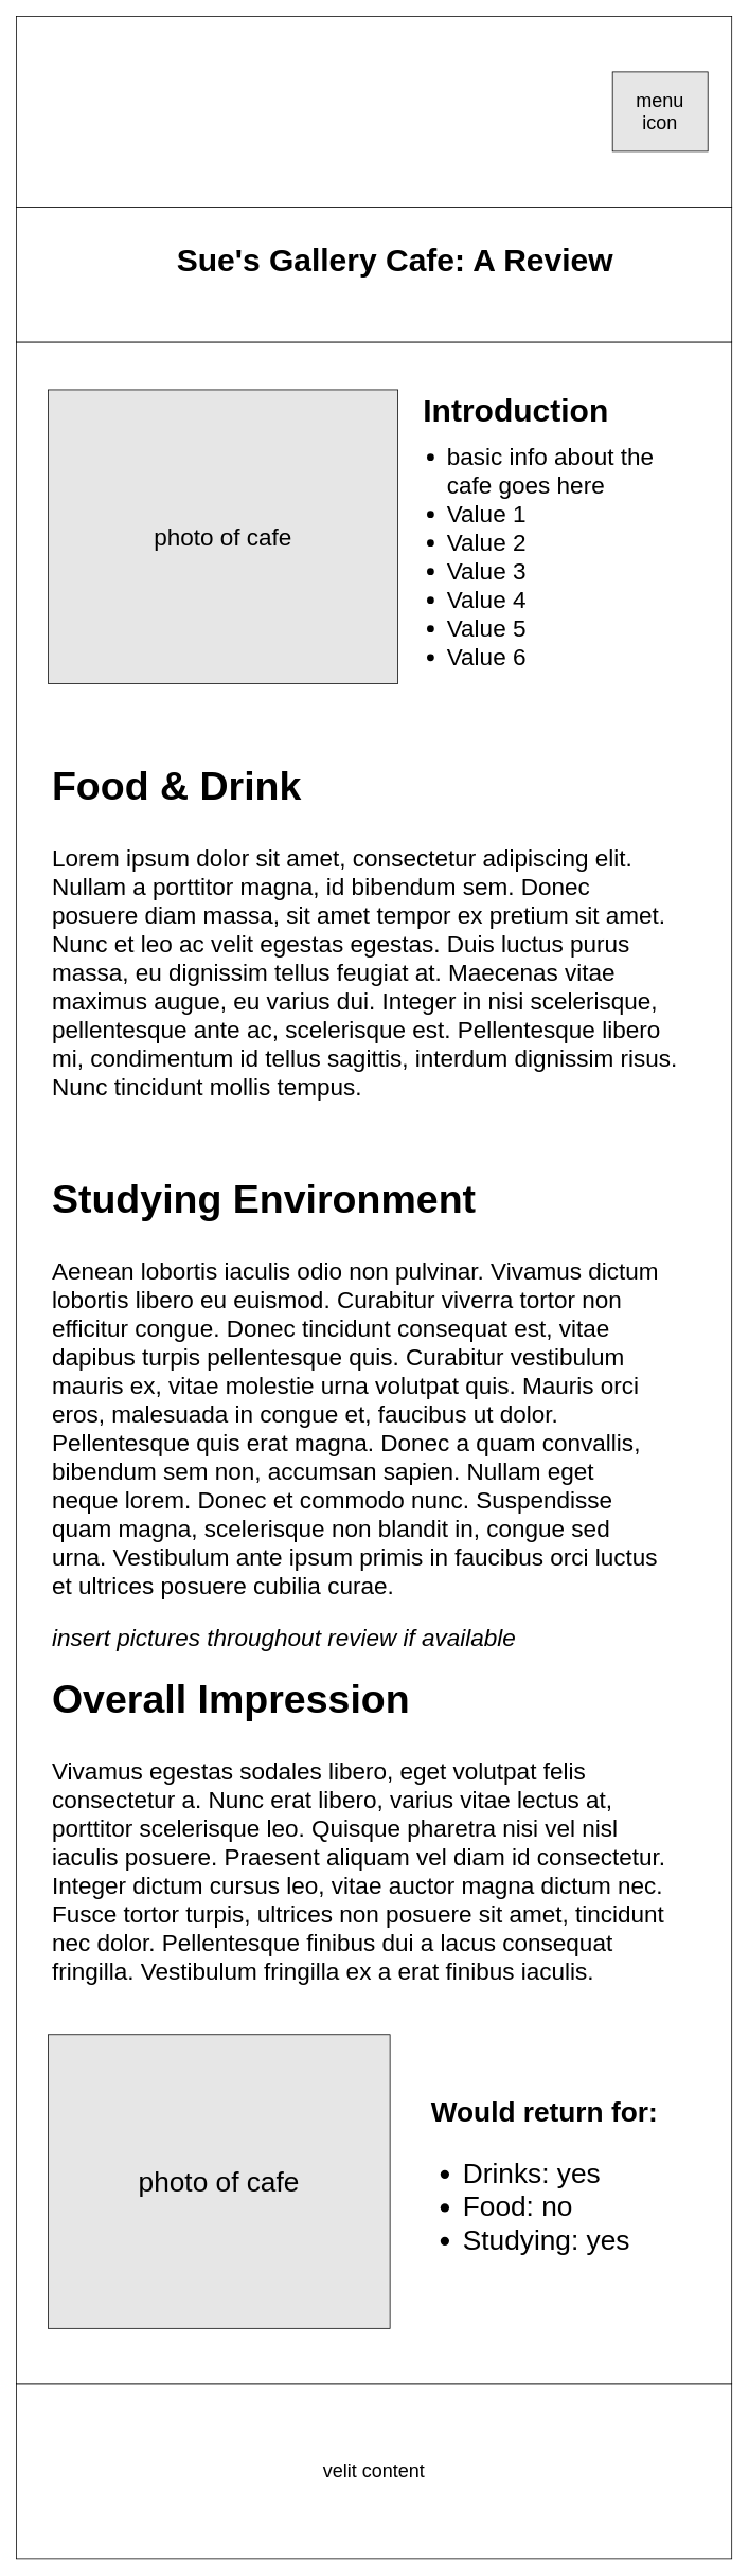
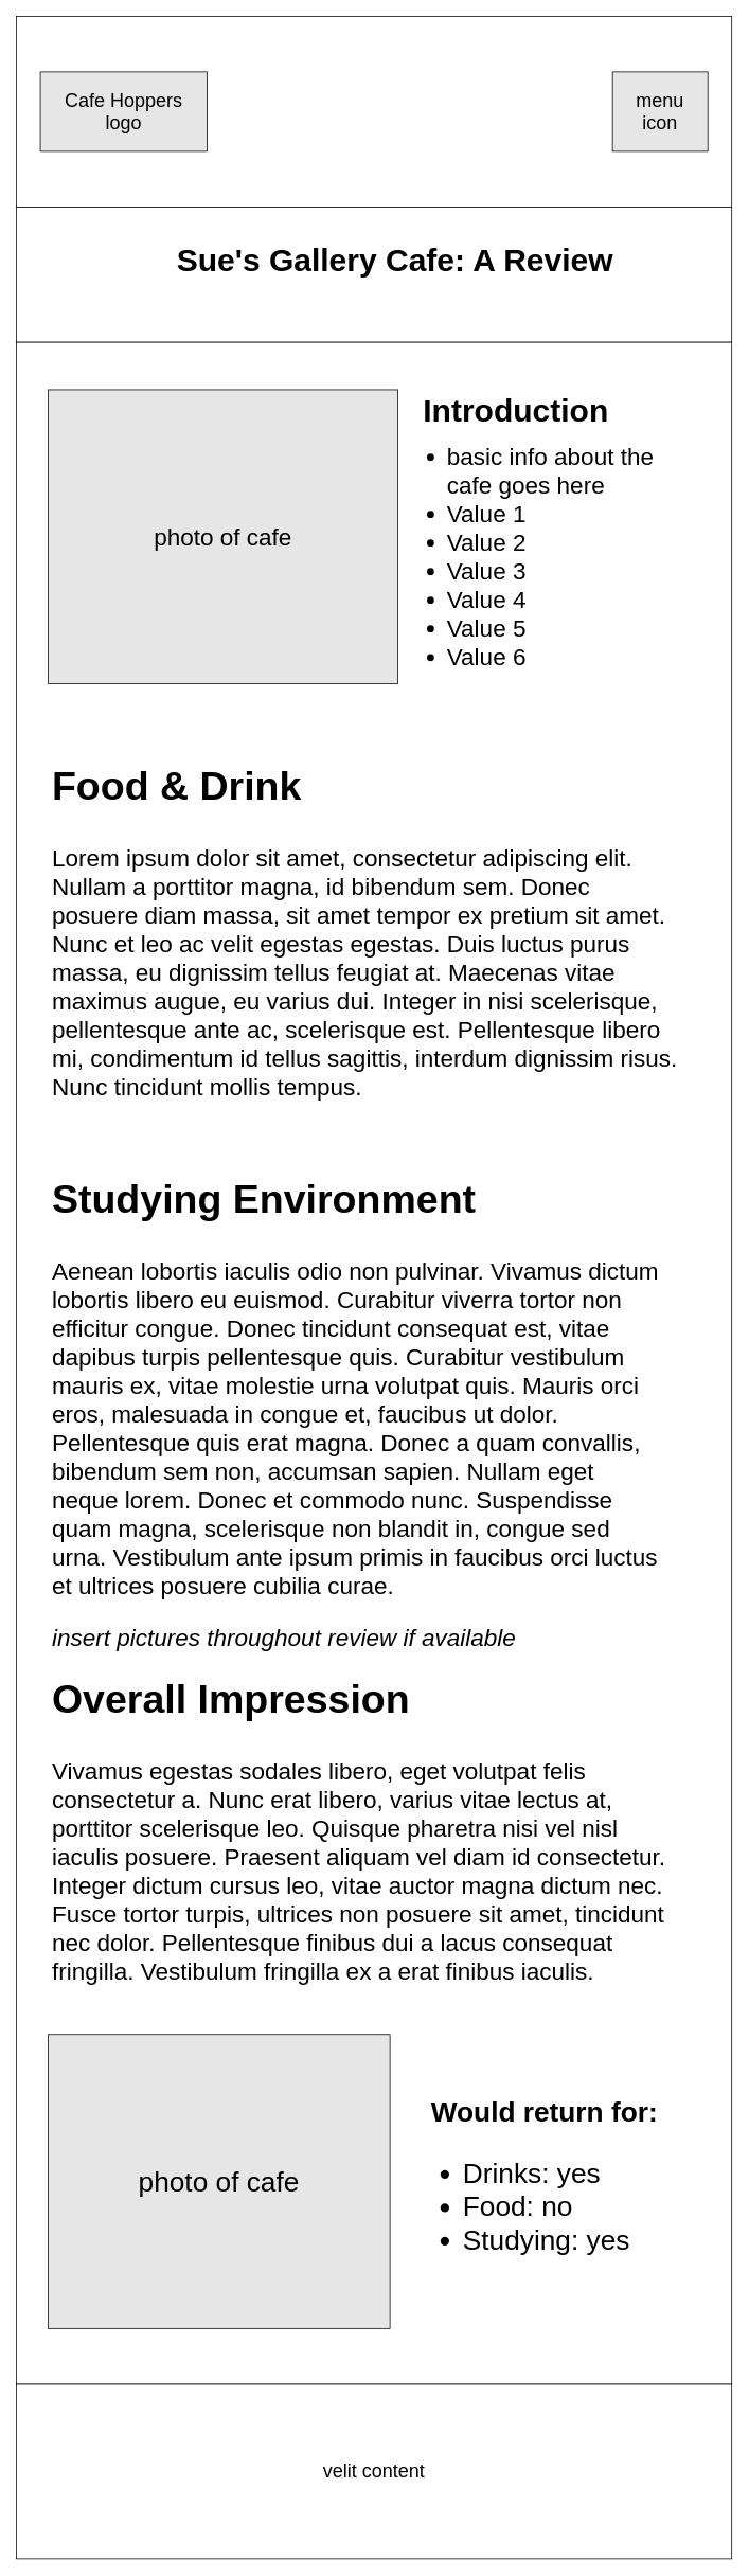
+ <mxCell id="3" value="&lt;font style=&quot;font-size: 24px;&quot;&gt;Cafe Hoppers&lt;br&gt;logo&lt;/font&gt;" style="rounded=0;whiteSpace=wrap;html=1;fillColor=#E6E6E6;" parent="1" vertex="1"><mxGeometry x="50" y="90" width="210" height="100" as="geometry" /></mxCell>
